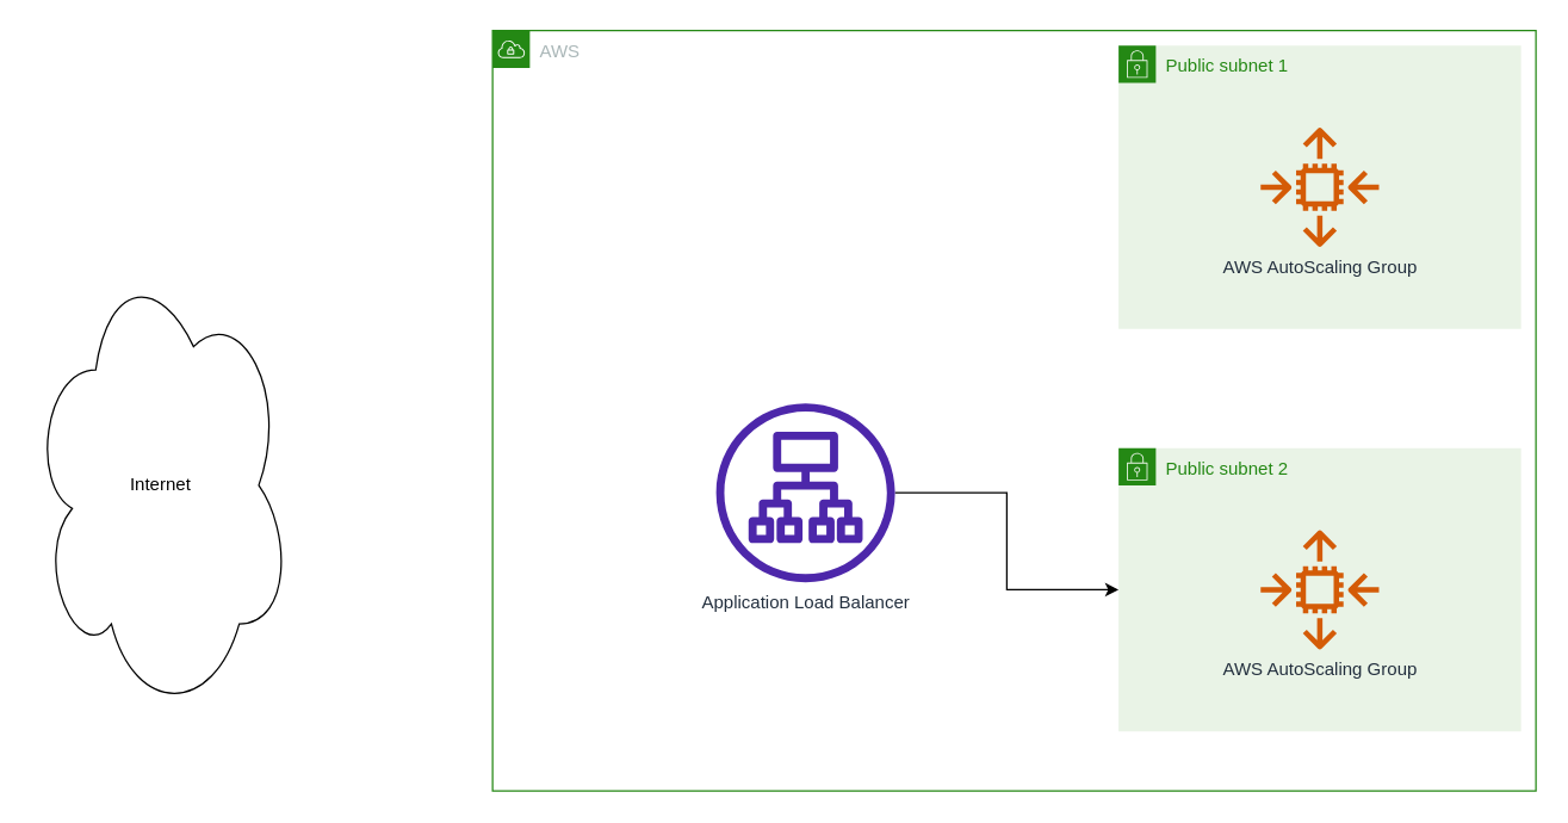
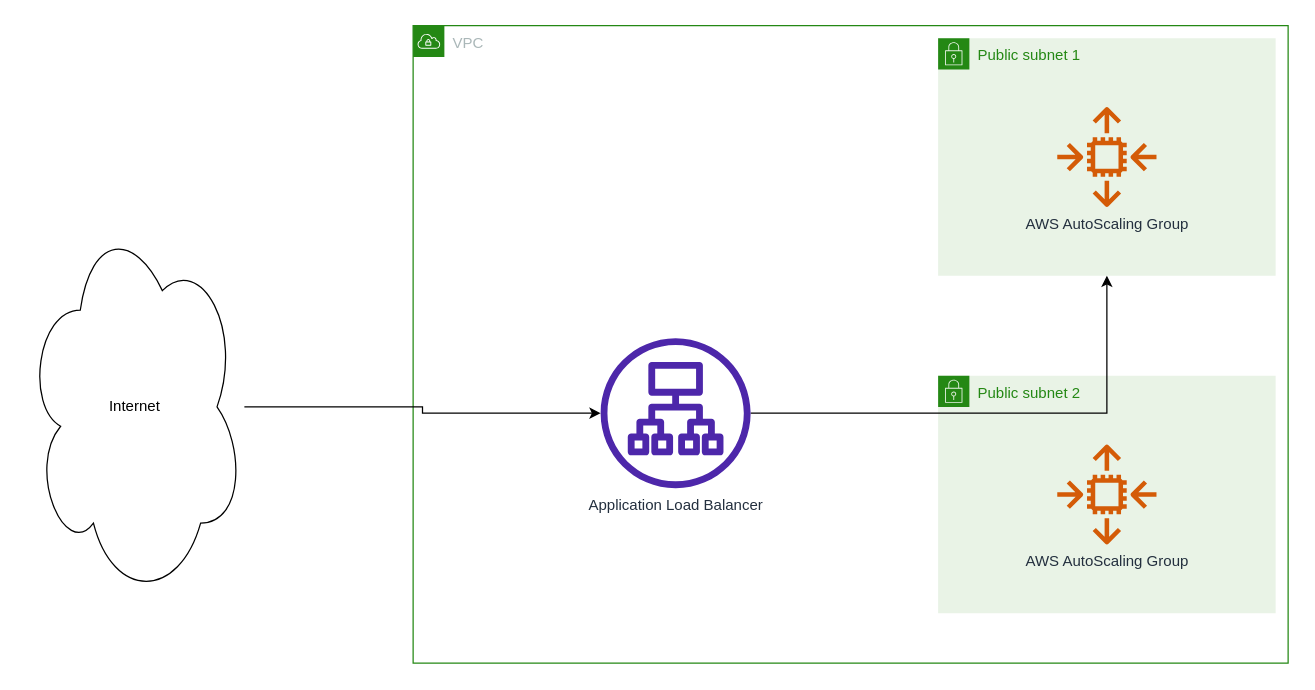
- <mxCell id="2" value="AWS" style="points=[[0,0],[0.25,0],[0.5,0],[0.75,0],[1,0],[1,0.25],[1,0.5],[1,0.75],[1,1],[0.75,1],[0.5,1],[0.25,1],[0,1],[0,0.75],[0,0.5],[0,0.25]];outlineConnect=0;gradientColor=none;html=1;whiteSpace=wrap;fontSize=12;fontStyle=0;container=1;pointerEvents=0;collapsible=0;recursiveResize=0;shape=mxgraph.aws4.group;grIcon=mxgraph.aws4.group_vpc;strokeColor=#248814;fillColor=none;verticalAlign=top;align=left;spacingLeft=30;fontColor=#AAB7B8;dashed=0;" vertex="1" parent="1"><mxGeometry x="330" y="20" width="700" height="510" as="geometry" /></mxCell>
+ <mxCell id="2" value="VPC" style="points=[[0,0],[0.25,0],[0.5,0],[0.75,0],[1,0],[1,0.25],[1,0.5],[1,0.75],[1,1],[0.75,1],[0.5,1],[0.25,1],[0,1],[0,0.75],[0,0.5],[0,0.25]];outlineConnect=0;gradientColor=none;html=1;whiteSpace=wrap;fontSize=12;fontStyle=0;container=1;pointerEvents=0;collapsible=0;recursiveResize=0;shape=mxgraph.aws4.group;grIcon=mxgraph.aws4.group_vpc;strokeColor=#248814;fillColor=none;verticalAlign=top;align=left;spacingLeft=30;fontColor=#AAB7B8;dashed=0;" vertex="1" parent="1"><mxGeometry x="330" y="20" width="700" height="510" as="geometry" /></mxCell>
+ <mxCell id="10" style="edgeStyle=orthogonalEdgeStyle;rounded=0;orthogonalLoop=1;jettySize=auto;html=1;" edge="1" parent="1" source="11" target="9"><mxGeometry relative="1" as="geometry" /></mxCell>
+ <mxCell id="7" style="edgeStyle=orthogonalEdgeStyle;rounded=0;orthogonalLoop=1;jettySize=auto;html=1;" edge="1" parent="2" source="9" target="3"><mxGeometry relative="1" as="geometry" /></mxCell>
- <mxCell id="8" style="edgeStyle=orthogonalEdgeStyle;rounded=0;orthogonalLoop=1;jettySize=auto;html=1;" edge="1" parent="2" source="9" target="5"><mxGeometry relative="1" as="geometry" /></mxCell>
